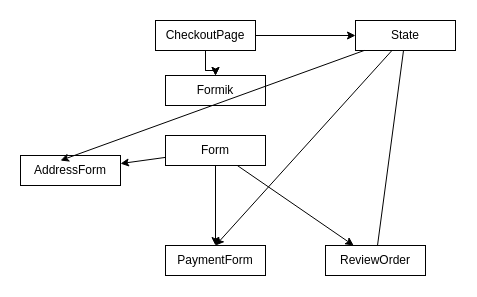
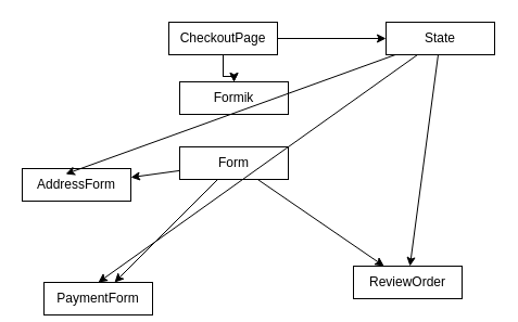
- <mxCell id="14" style="edgeStyle=none;html=1;endArrow=none;" edge="1" parent="1" source="17" target="13"><mxGeometry relative="1" as="geometry" /></mxCell>
+ <mxCell id="14" style="edgeStyle=none;html=1;" edge="1" parent="1" source="17" target="13"><mxGeometry relative="1" as="geometry" /></mxCell>
- <mxCell id="12" value="PaymentForm" style="text;html=1;strokeColor=default;fillColor=none;align=center;verticalAlign=middle;whiteSpace=wrap;rounded=0;" parent="1" vertex="1"><mxGeometry x="165" y="245" width="100" height="30" as="geometry" /></mxCell>
+ <mxCell id="12" value="PaymentForm" style="text;html=1;strokeColor=default;fillColor=none;align=center;verticalAlign=middle;whiteSpace=wrap;rounded=0;" parent="1" vertex="1"><mxGeometry x="40" y="260" width="100" height="30" as="geometry" /></mxCell>
